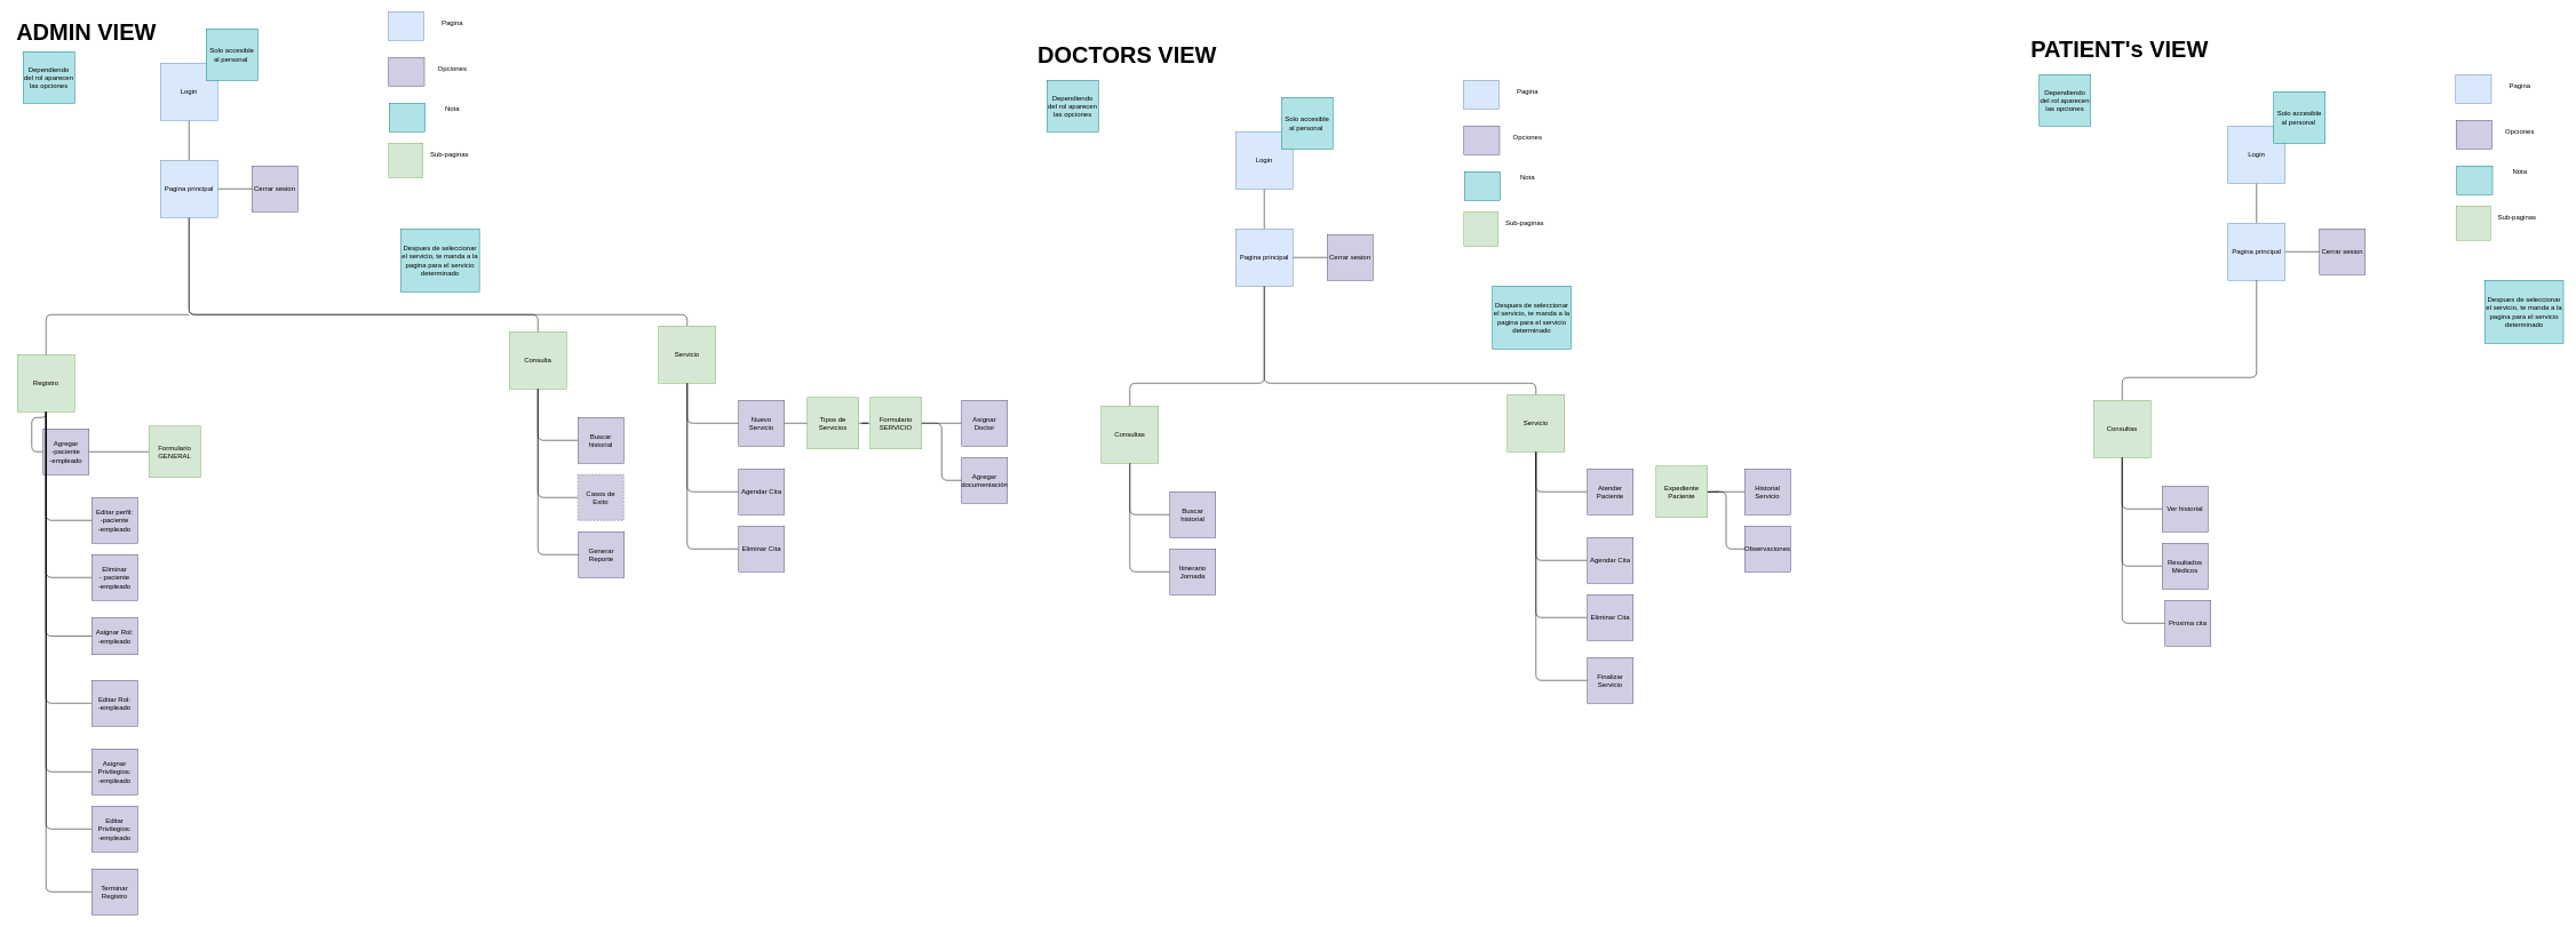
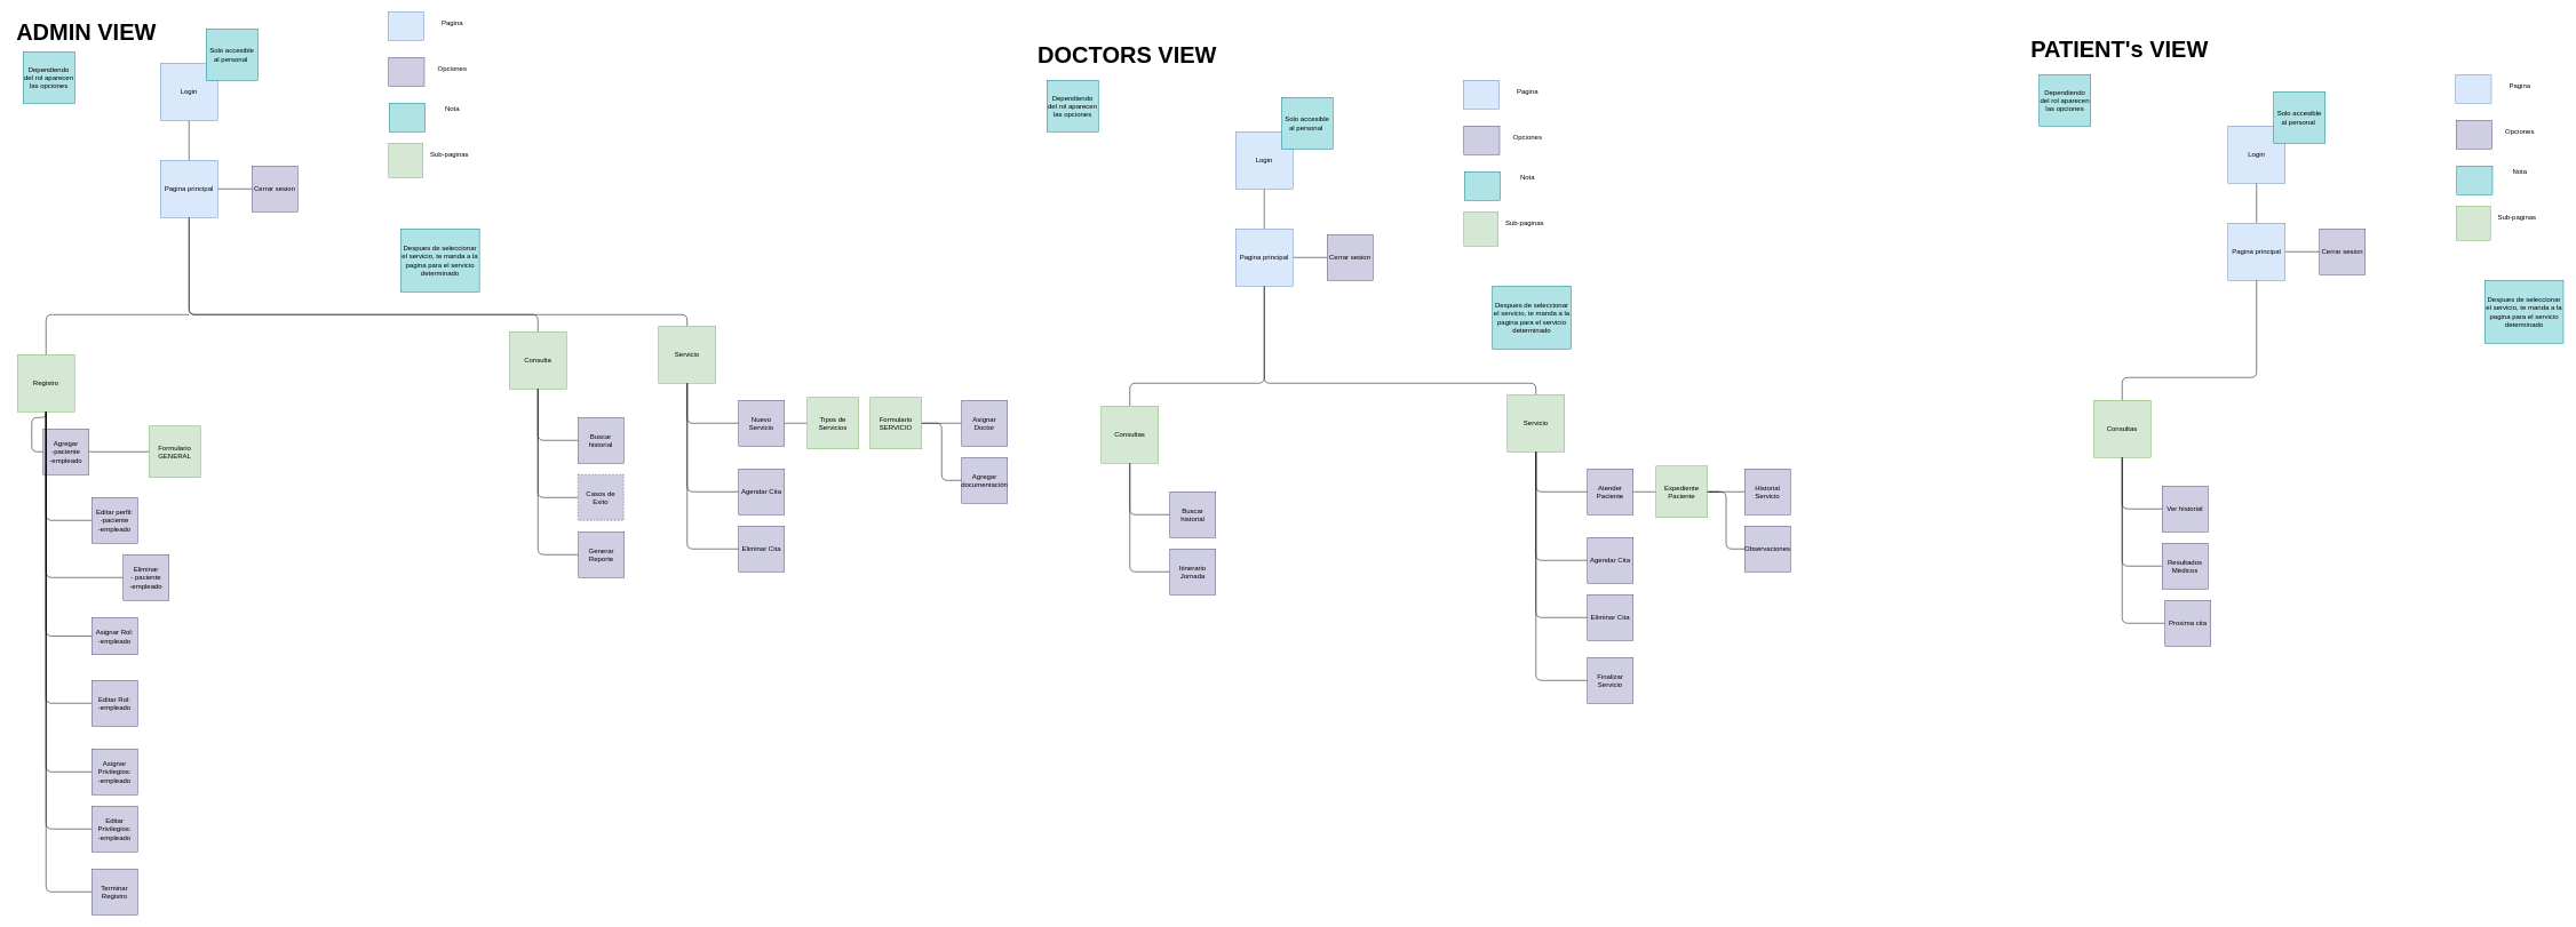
- <mxCell id="45" value="" style="edgeStyle=orthogonalEdgeStyle;orthogonalLoop=1;jettySize=auto;html=1;endArrow=none;endFill=0;" parent="1" source="47" target="43" edge="1"><mxGeometry relative="1" as="geometry" /></mxCell>
+ <mxCell id="84" style="edgeStyle=orthogonalEdgeStyle;orthogonalLoop=1;jettySize=auto;html=1;endArrow=none;endFill=0;exitX=1;exitY=0.5;exitDx=0;exitDy=0;entryX=0;entryY=0.5;entryDx=0;entryDy=0;" parent="1" source="79" target="88" edge="1"><mxGeometry relative="1" as="geometry"><mxPoint x="2905" y="940" as="sourcePoint" /><mxPoint x="2945" y="860" as="targetPoint" /></mxGeometry></mxCell>
- <mxCell id="31" value="Eliminar&lt;br&gt;- paciente&lt;br&gt;-empleado" style="whiteSpace=wrap;html=1;aspect=fixed;fillColor=#d0cee2;strokeColor=#56517e;" parent="1" vertex="1"><mxGeometry x="160" y="970" width="80" height="80" as="geometry" /></mxCell>
+ <mxCell id="31" value="Eliminar&lt;br&gt;- paciente&lt;br&gt;-empleado" style="whiteSpace=wrap;html=1;aspect=fixed;fillColor=#d0cee2;strokeColor=#56517e;" parent="1" vertex="1"><mxGeometry x="215" y="970" width="80" height="80" as="geometry" /></mxCell>
